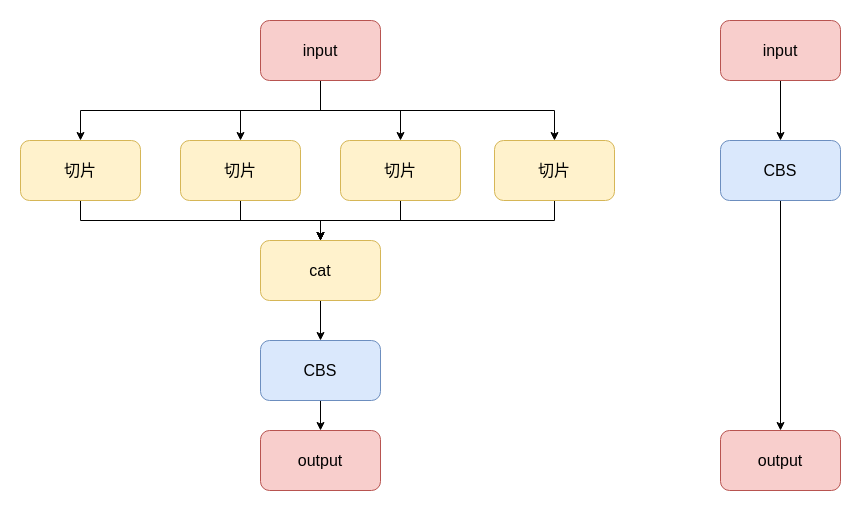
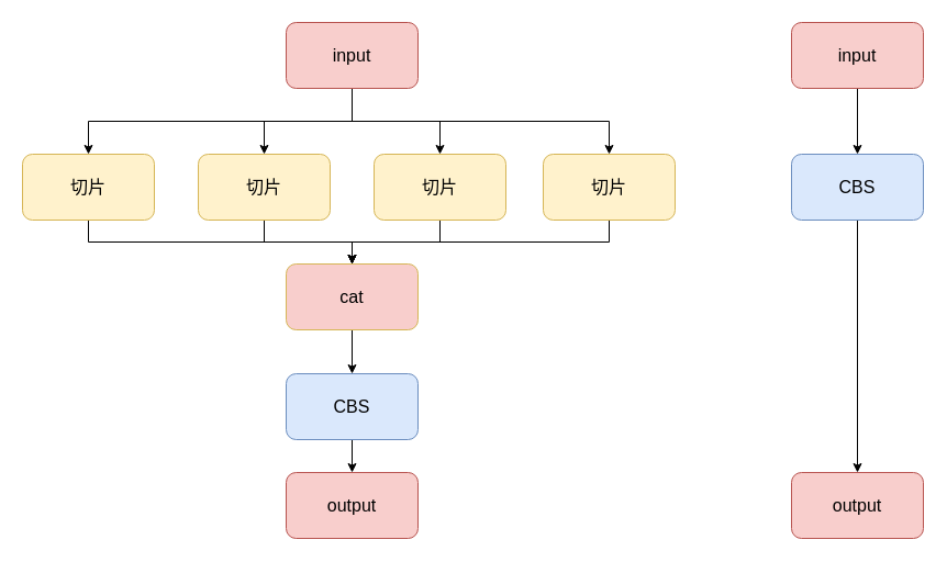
- <mxCell id="19" value="&lt;span style=&quot;font-size: 16px;&quot;&gt;cat&lt;/span&gt;" style="rounded=1;whiteSpace=wrap;html=1;fillColor=#fff2cc;strokeColor=#d6b656;" vertex="1" parent="1"><mxGeometry x="260" y="240" width="120" height="60" as="geometry" /></mxCell>
+ <mxCell id="19" value="&lt;span style=&quot;font-size: 16px;&quot;&gt;cat&lt;/span&gt;" style="rounded=1;whiteSpace=wrap;html=1;fillColor=#f8cecc;strokeColor=#d6b656;" vertex="1" parent="1"><mxGeometry x="260" y="240" width="120" height="60" as="geometry" /></mxCell>
